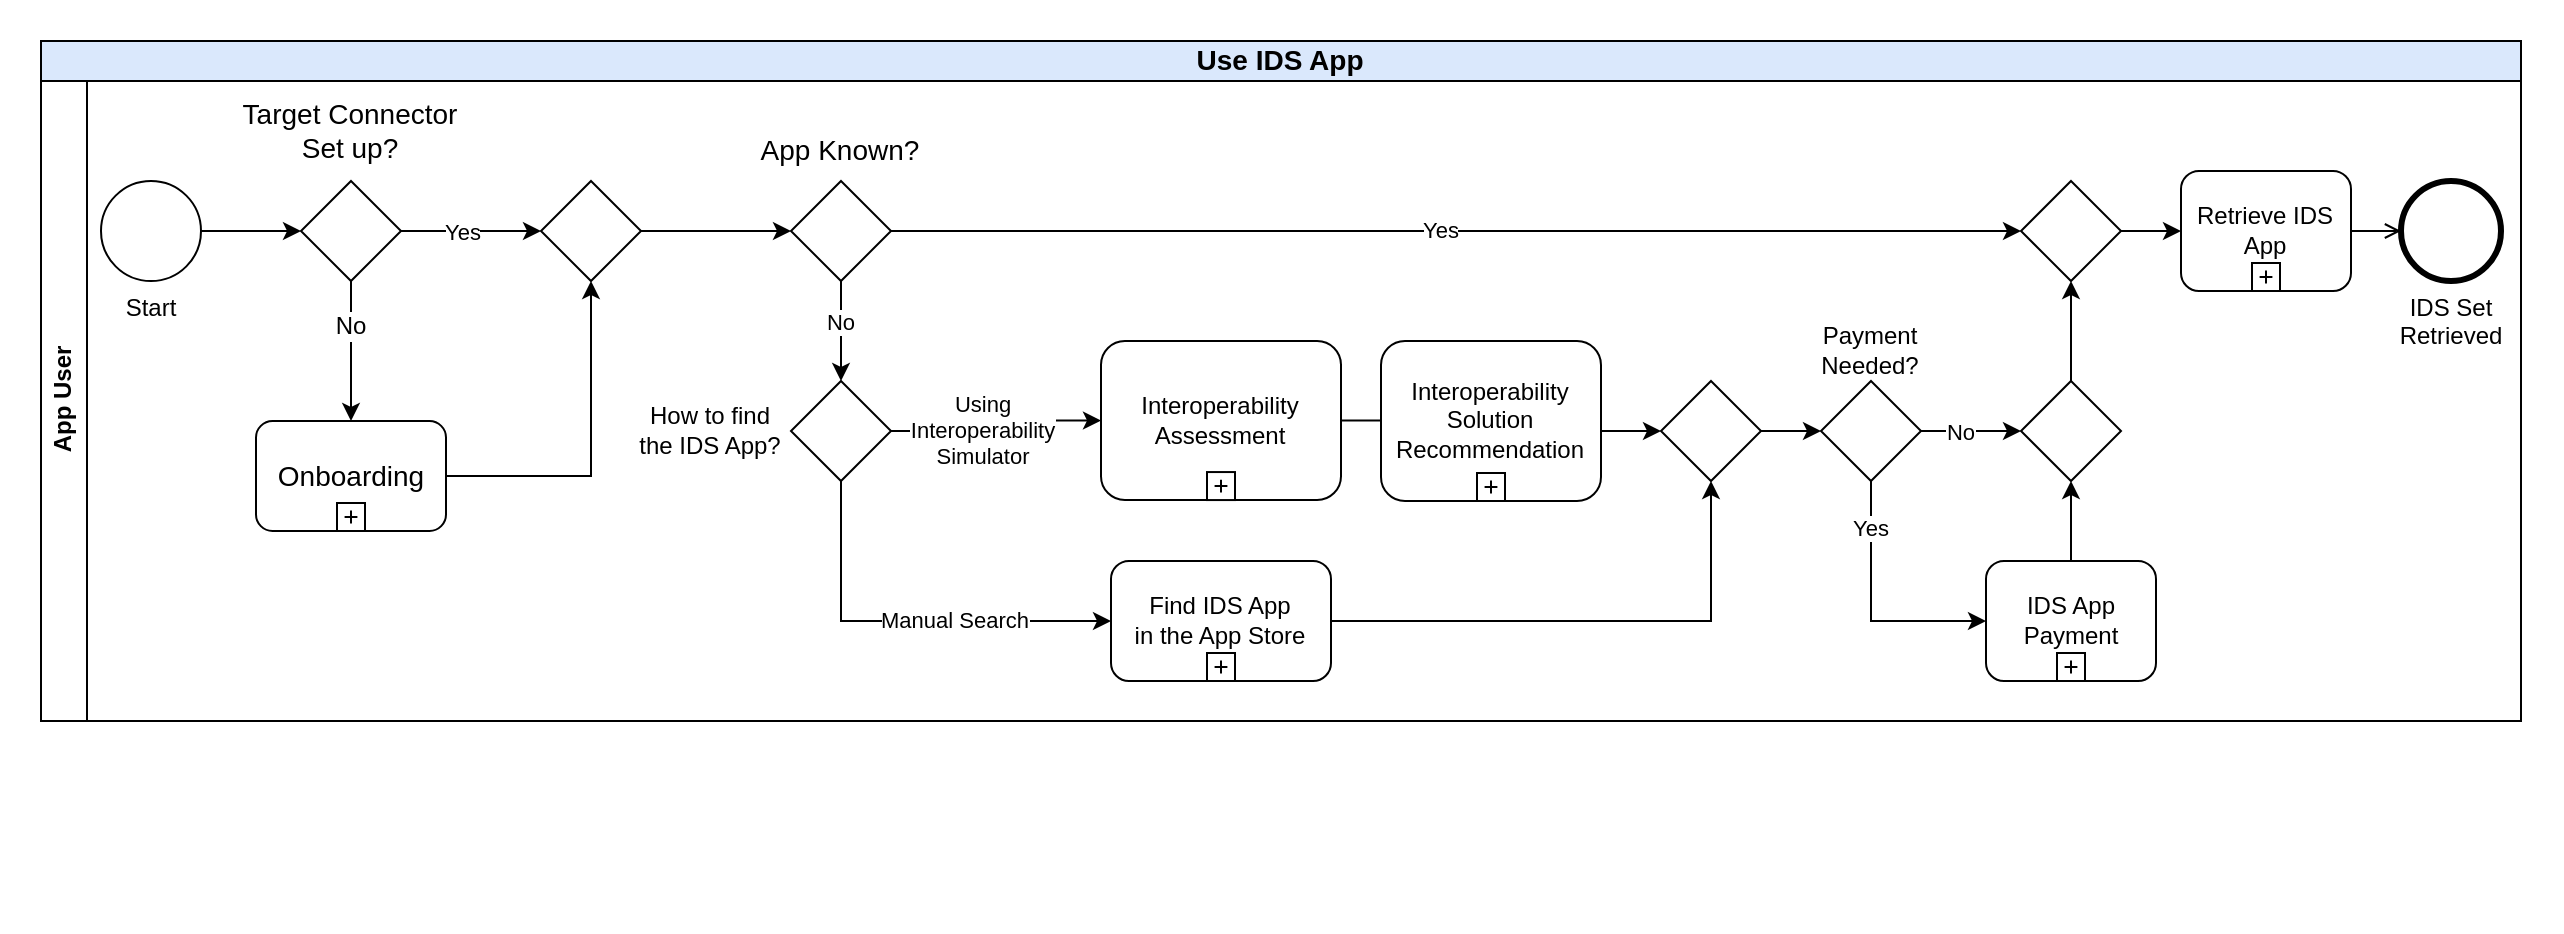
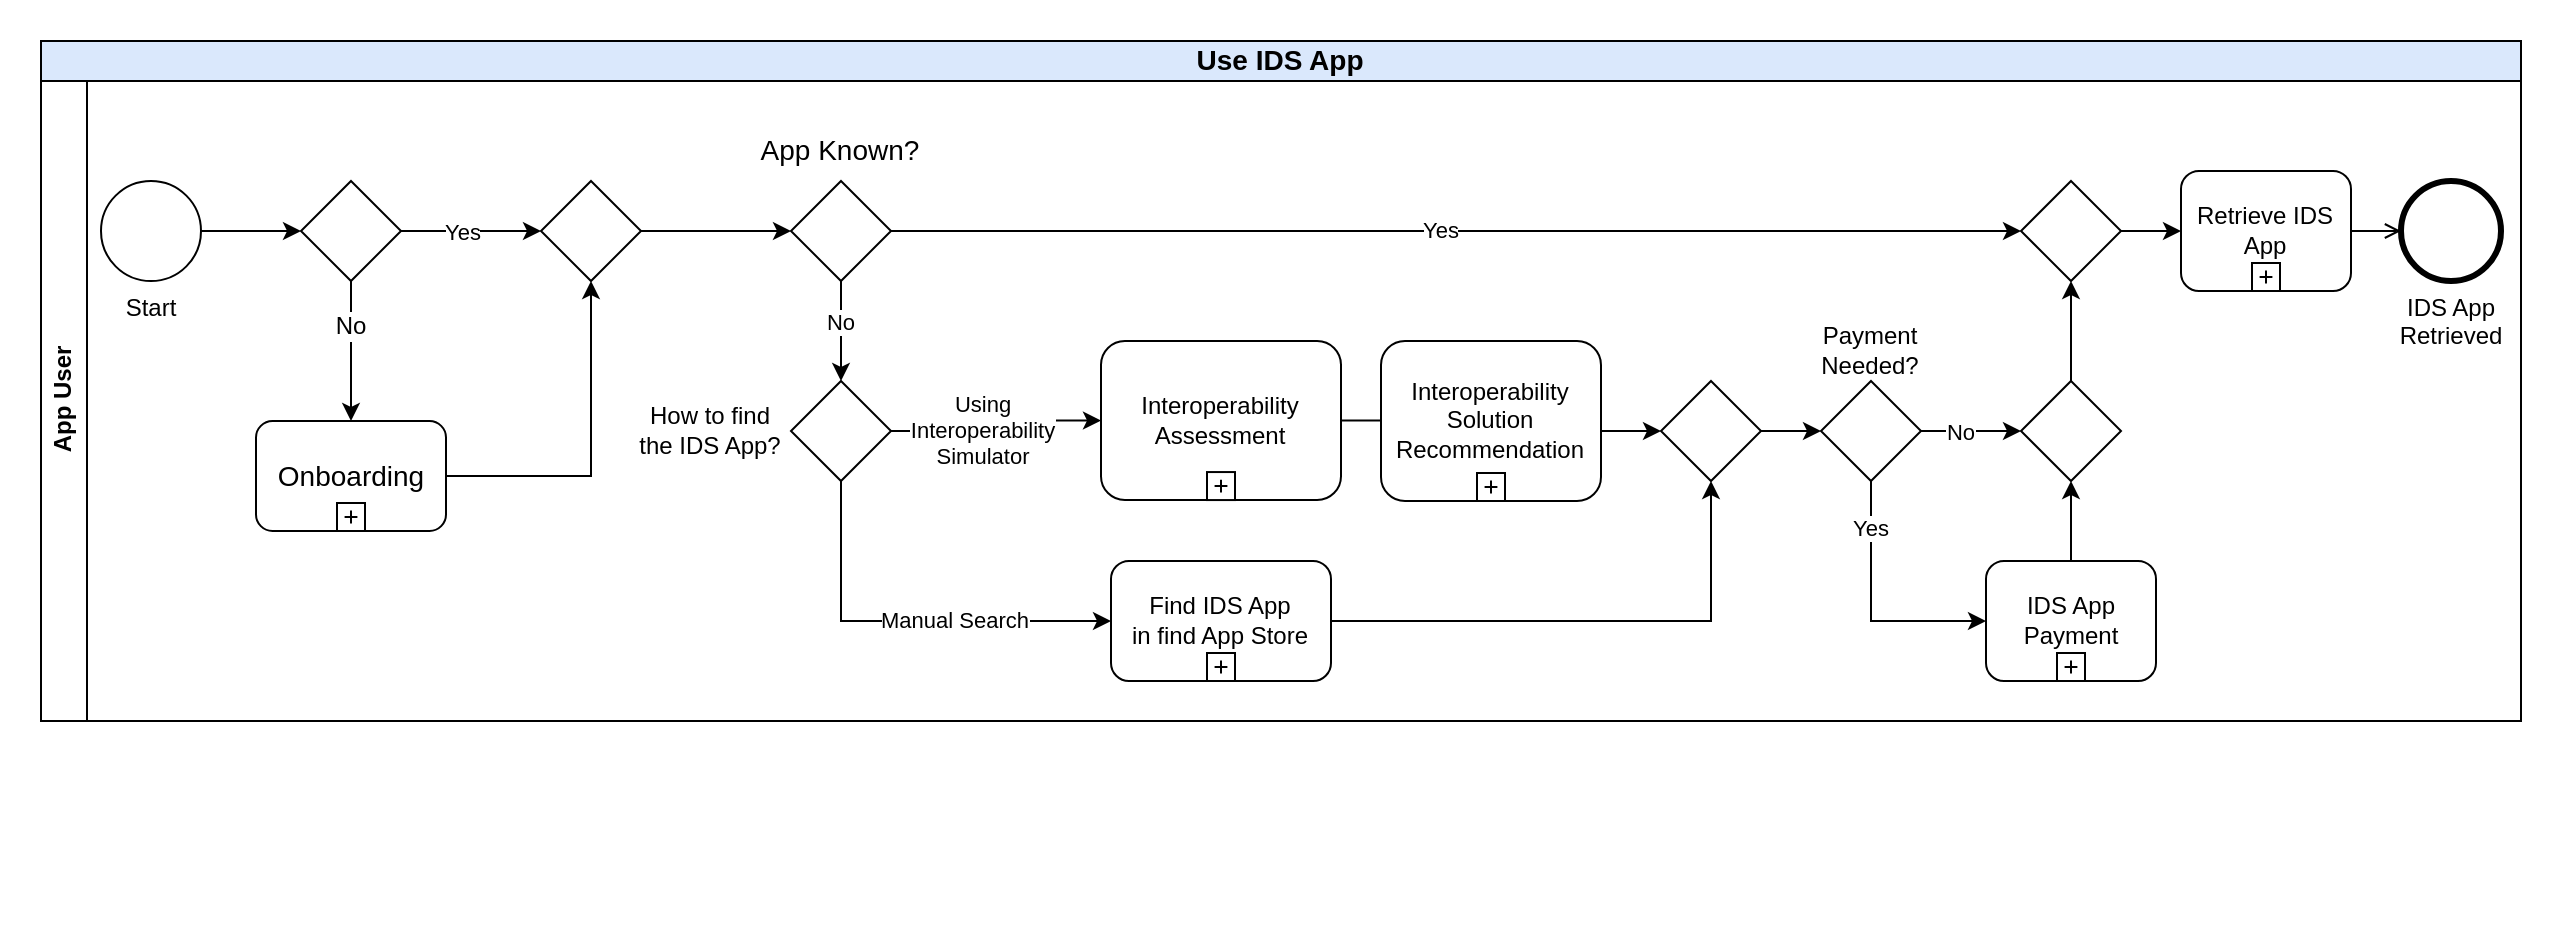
- <mxCell id="16" value="&lt;font style=&quot;font-size: 14px;&quot;&gt;Target Connector&lt;br&gt;Set up?&lt;/font&gt;" style="text;html=1;strokeColor=none;fillColor=none;align=center;verticalAlign=middle;whiteSpace=wrap;rounded=0;" vertex="1" parent="3"><mxGeometry x="95" y="10" width="120" height="30" as="geometry" /></mxCell>
- <mxCell id="53" value="IDS Set&lt;br&gt;Retrieved" style="points=[[0.145,0.145,0],[0.5,0,0],[0.855,0.145,0],[1,0.5,0],[0.855,0.855,0],[0.5,1,0],[0.145,0.855,0],[0,0.5,0]];shape=mxgraph.bpmn.event;html=1;verticalLabelPosition=bottom;labelBackgroundColor=#ffffff;verticalAlign=top;align=center;perimeter=ellipsePerimeter;outlineConnect=0;aspect=fixed;outline=end;symbol=terminate2;" vertex="1" parent="3"><mxGeometry x="1180" y="50" width="50" height="50" as="geometry" /></mxCell>
+ <mxCell id="53" value="IDS App&lt;br&gt;Retrieved" style="points=[[0.145,0.145,0],[0.5,0,0],[0.855,0.145,0],[1,0.5,0],[0.855,0.855,0],[0.5,1,0],[0.145,0.855,0],[0,0.5,0]];shape=mxgraph.bpmn.event;html=1;verticalLabelPosition=bottom;labelBackgroundColor=#ffffff;verticalAlign=top;align=center;perimeter=ellipsePerimeter;outlineConnect=0;aspect=fixed;outline=end;symbol=terminate2;" vertex="1" parent="3"><mxGeometry x="1180" y="50" width="50" height="50" as="geometry" /></mxCell>
- <mxCell id="24" value="Find IDS App&lt;br&gt;in the App Store" style="html=1;whiteSpace=wrap;rounded=1;align=center;" vertex="1" parent="3"><mxGeometry x="535" y="240" width="110" height="60" as="geometry" /></mxCell>
+ <mxCell id="24" value="Find IDS App&lt;br&gt;in find App Store" style="html=1;whiteSpace=wrap;rounded=1;align=center;" vertex="1" parent="3"><mxGeometry x="535" y="240" width="110" height="60" as="geometry" /></mxCell>
